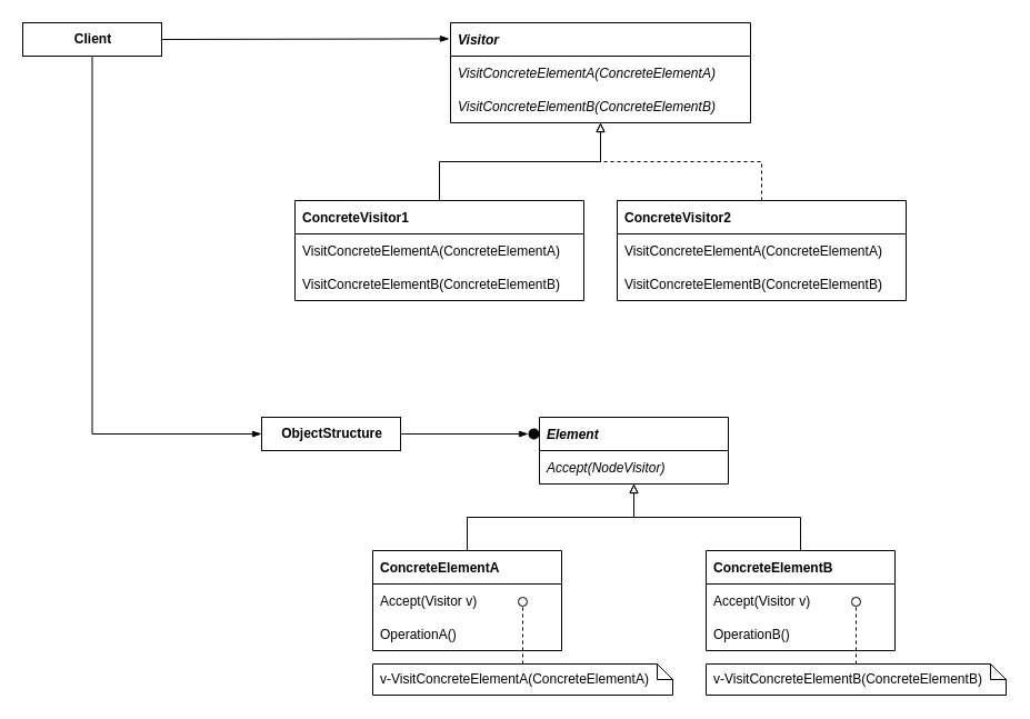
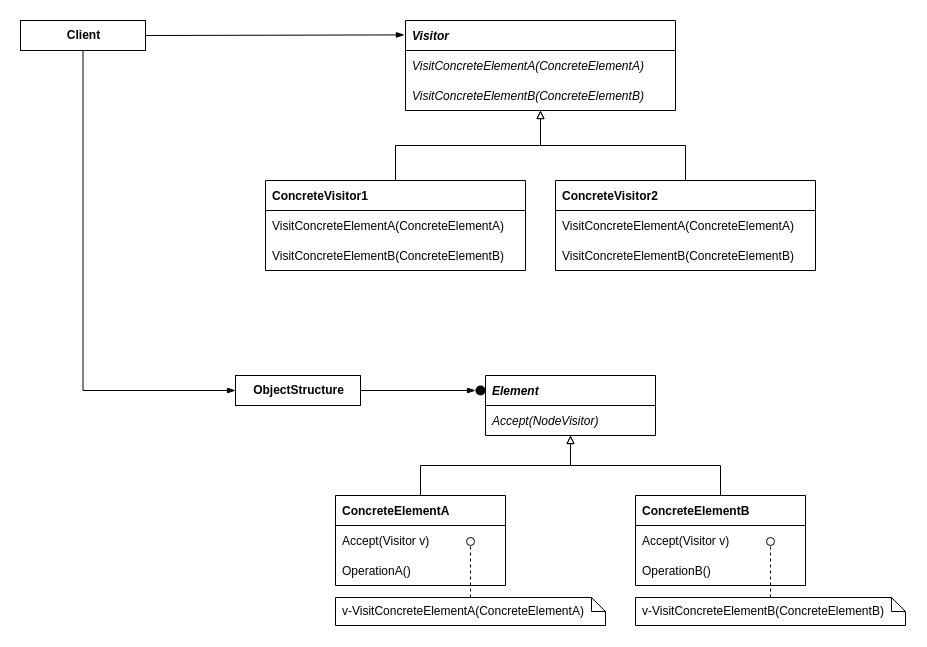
- <mxCell id="6" value="" style="edgeStyle=orthogonalEdgeStyle;rounded=0;orthogonalLoop=1;jettySize=auto;html=1;fontSize=12;startSize=30;endArrow=block;endFill=0;entryX=0.5;entryY=1;entryDx=0;entryDy=0;exitX=0.5;exitY=0;exitDx=0;exitDy=0;dashed=1;" parent="1" source="25" target="2" edge="1"><mxGeometry relative="1" as="geometry"><mxPoint x="715" y="140" as="sourcePoint" /><mxPoint x="505" y="160" as="targetPoint" /></mxGeometry></mxCell>
+ <mxCell id="6" value="" style="edgeStyle=orthogonalEdgeStyle;rounded=0;orthogonalLoop=1;jettySize=auto;html=1;fontSize=12;startSize=30;endArrow=block;endFill=0;entryX=0.5;entryY=1;entryDx=0;entryDy=0;exitX=0.5;exitY=0;exitDx=0;exitDy=0;" parent="1" source="25" target="2" edge="1"><mxGeometry relative="1" as="geometry"><mxPoint x="715" y="140" as="sourcePoint" /><mxPoint x="505" y="160" as="targetPoint" /></mxGeometry></mxCell>
